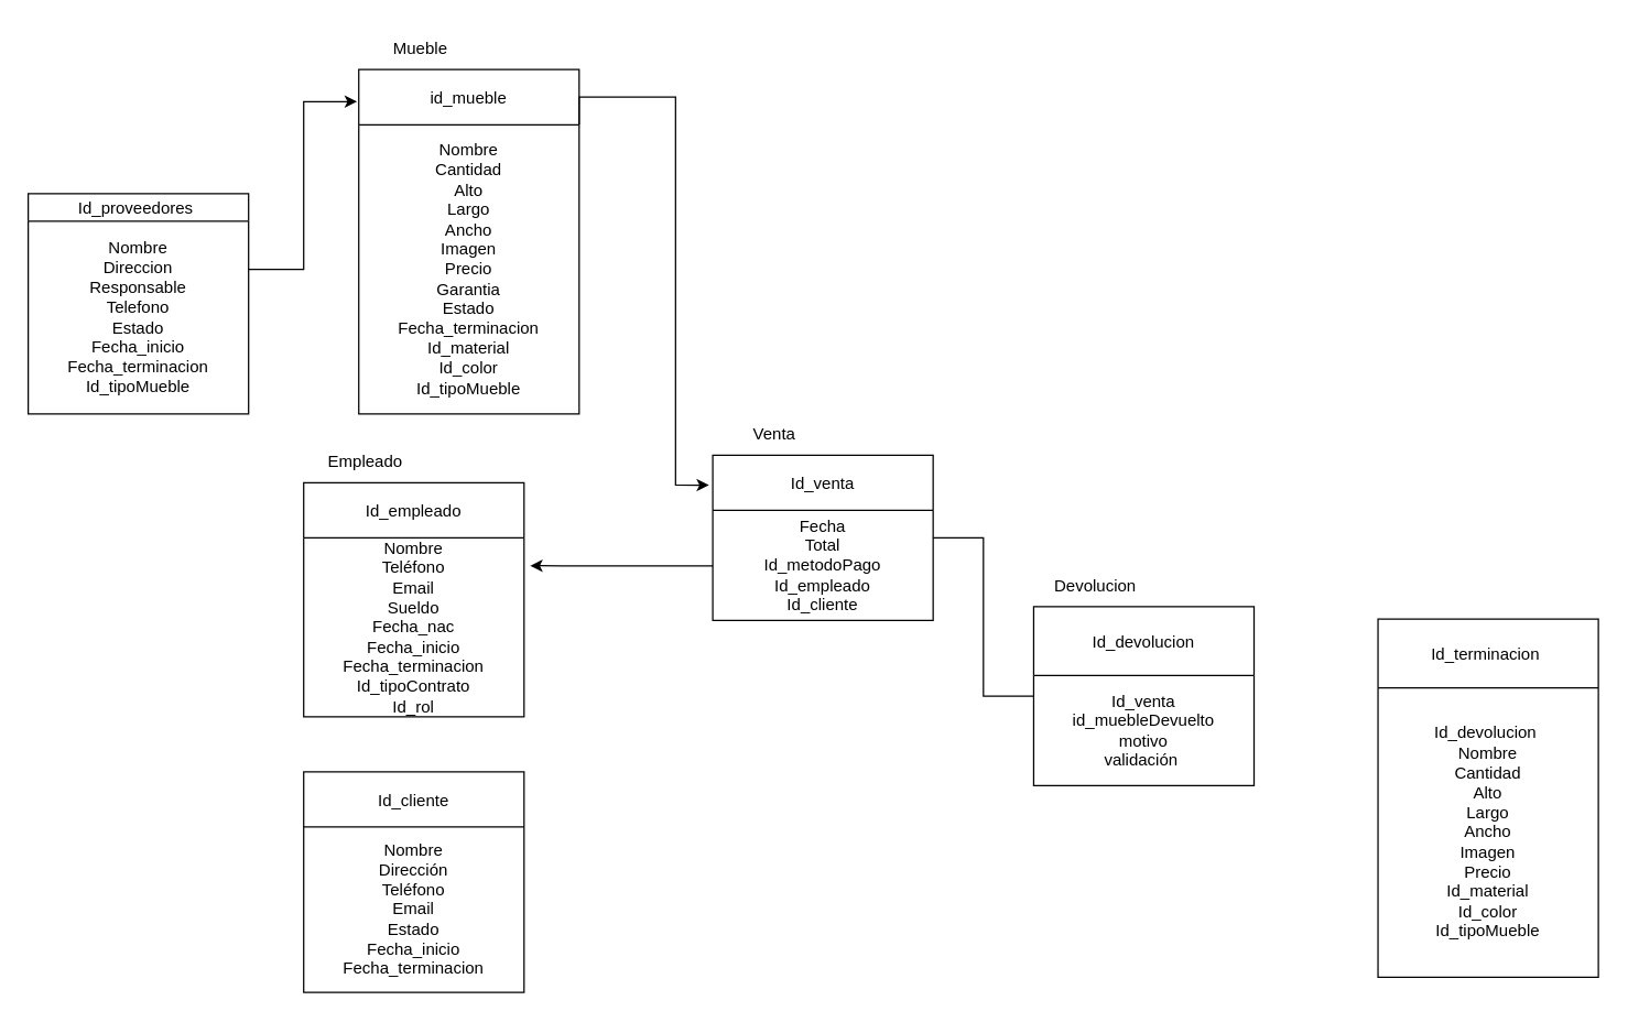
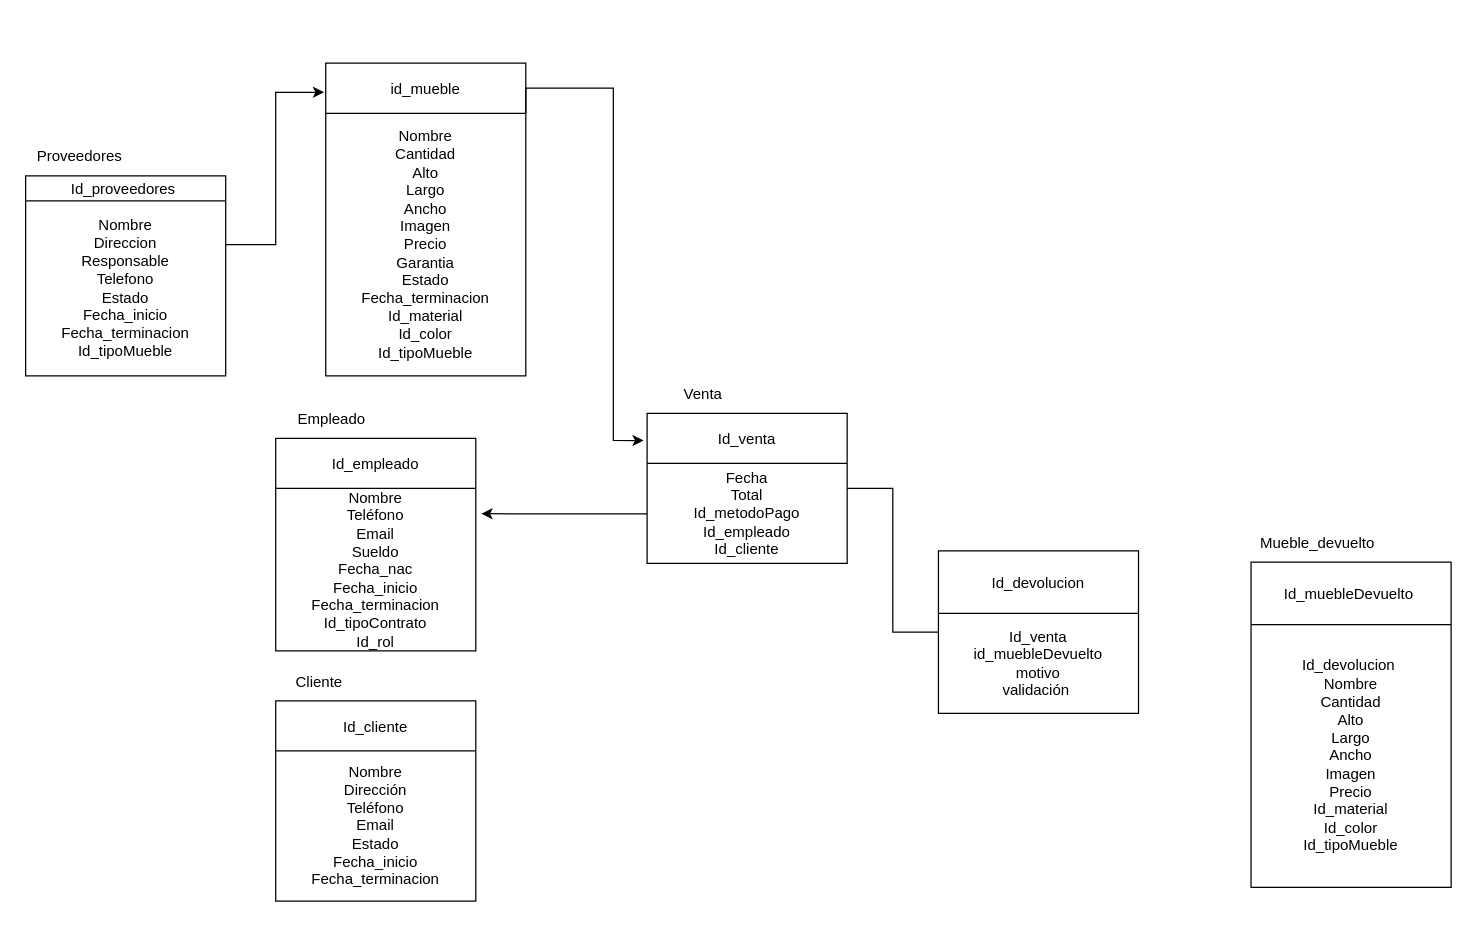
- <mxCell id="9" value="Mueble" style="text;html=1;align=center;verticalAlign=middle;whiteSpace=wrap;rounded=0;movable=1;resizable=1;rotatable=1;deletable=1;editable=1;locked=0;connectable=1;" vertex="1" parent="6"><mxGeometry width="90" height="30" as="geometry" /></mxCell>
+ <mxCell id="5" value="Proveedores&amp;nbsp;" style="text;html=1;align=center;verticalAlign=middle;whiteSpace=wrap;rounded=0;movable=1;resizable=1;rotatable=1;deletable=1;editable=1;locked=0;connectable=1;" vertex="1" parent="2"><mxGeometry width="90" height="30" as="geometry" /></mxCell>
- <mxCell id="13" value="Devolucion" style="text;html=1;align=center;verticalAlign=middle;whiteSpace=wrap;rounded=0;movable=1;resizable=1;rotatable=1;deletable=1;editable=1;locked=0;connectable=1;" vertex="1" parent="10"><mxGeometry width="90" height="30" as="geometry" /></mxCell>
+ <mxCell id="21" value="Mueble_devuelto&amp;nbsp;" style="text;html=1;align=center;verticalAlign=middle;whiteSpace=wrap;rounded=0;movable=1;resizable=1;rotatable=1;deletable=1;editable=1;locked=0;connectable=1;" vertex="1" parent="18"><mxGeometry width="110" height="30" as="geometry" /></mxCell>
- <mxCell id="19" value="Id_terminacion " style="swimlane;fontStyle=0;childLayout=stackLayout;horizontal=1;startSize=50;fillColor=#ffffff;horizontalStack=0;resizeParent=1;resizeParentMax=0;resizeLast=0;collapsible=0;marginBottom=0;swimlaneFillColor=#ffffff;movable=1;resizable=1;rotatable=1;deletable=1;editable=1;locked=0;connectable=1;" vertex="1" parent="18"><mxGeometry y="30" width="160" height="260" as="geometry" /></mxCell>
+ <mxCell id="19" value="Id_muebleDevuelto " style="swimlane;fontStyle=0;childLayout=stackLayout;horizontal=1;startSize=50;fillColor=#ffffff;horizontalStack=0;resizeParent=1;resizeParentMax=0;resizeLast=0;collapsible=0;marginBottom=0;swimlaneFillColor=#ffffff;movable=1;resizable=1;rotatable=1;deletable=1;editable=1;locked=0;connectable=1;" vertex="1" parent="18"><mxGeometry y="30" width="160" height="260" as="geometry" /></mxCell>
+ <mxCell id="24" value="Cliente" style="text;html=1;align=center;verticalAlign=middle;whiteSpace=wrap;rounded=0;movable=1;resizable=1;rotatable=1;deletable=1;editable=1;locked=0;connectable=1;" vertex="1" parent="1"><mxGeometry x="210" y="530" width="90" height="30" as="geometry" /></mxCell>
